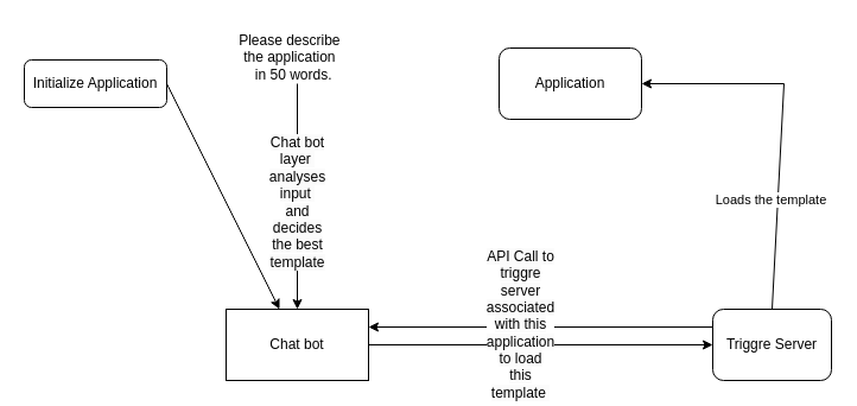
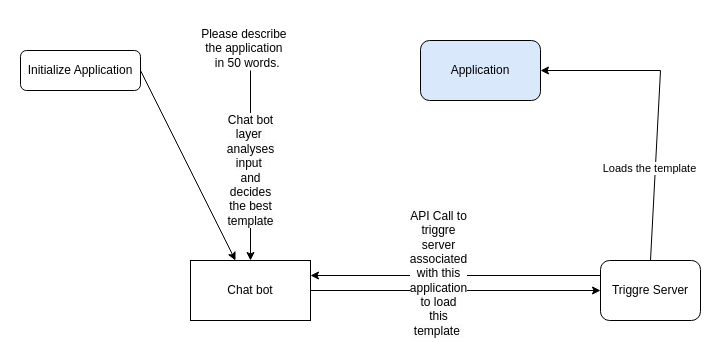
- <mxCell id="4" value="Application" style="rounded=1;whiteSpace=wrap;html=1;" vertex="1" parent="1"><mxGeometry x="420" y="40" width="120" height="60" as="geometry" /></mxCell>
+ <mxCell id="4" value="Application" style="rounded=1;whiteSpace=wrap;html=1;fillColor=#dae8fc;" vertex="1" parent="1"><mxGeometry x="420" y="40" width="120" height="60" as="geometry" /></mxCell>
